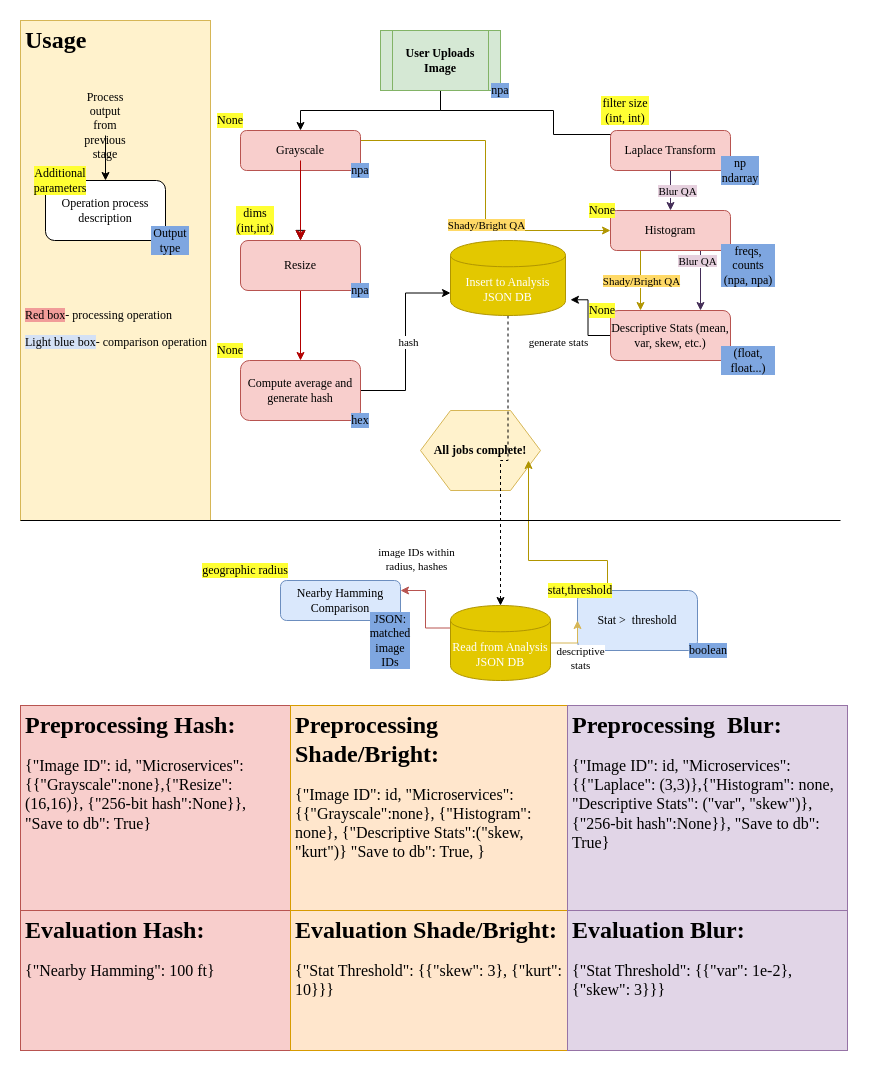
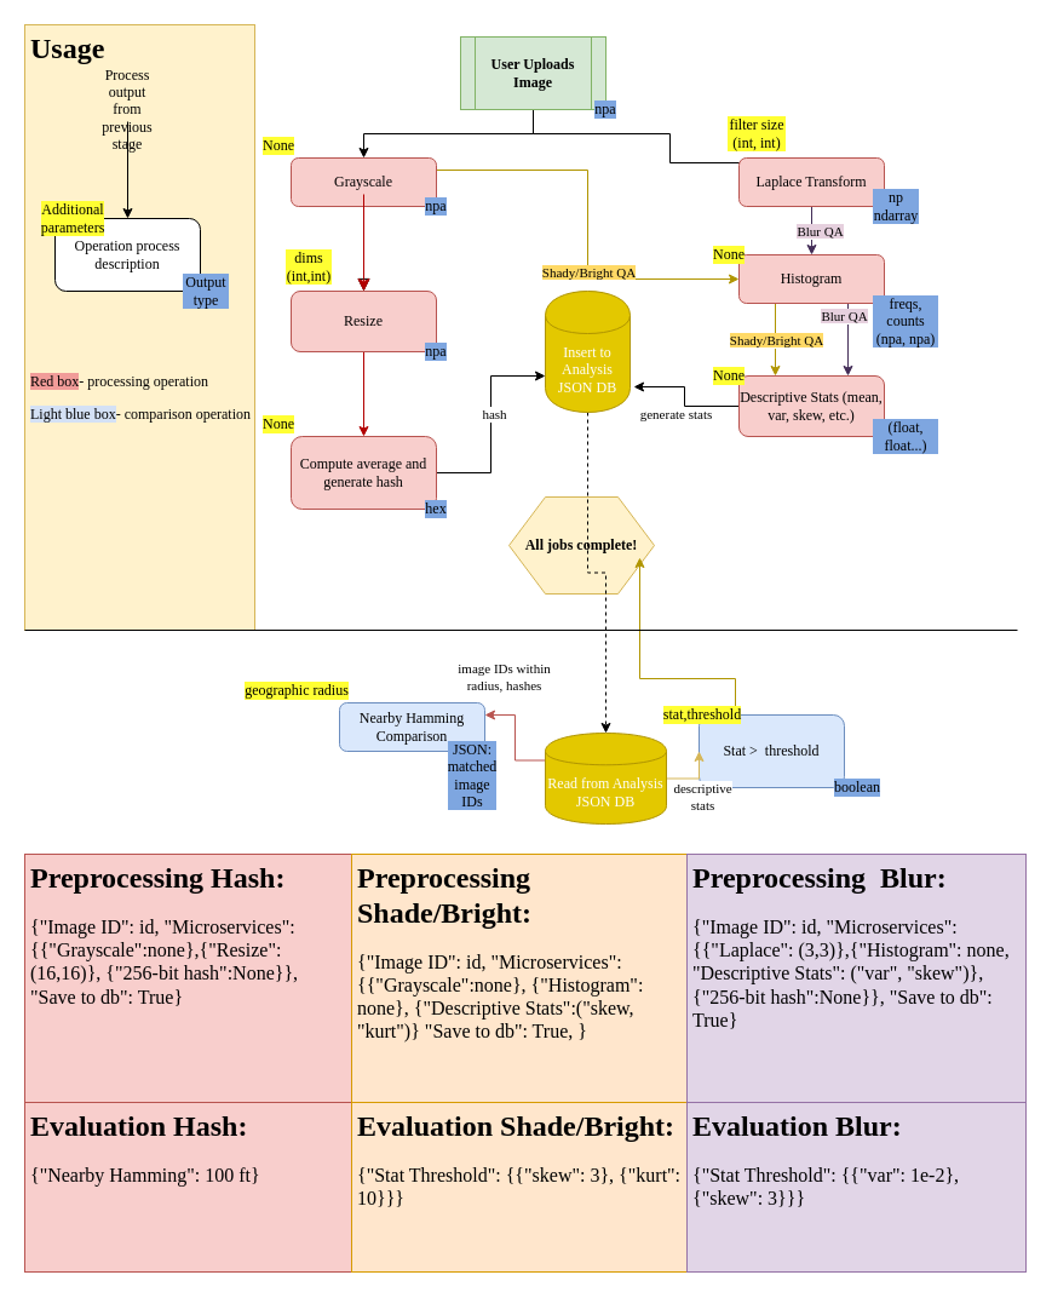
- <mxCell id="59" value="Process output from previous stage" style="text;html=1;strokeColor=none;fillColor=none;align=center;verticalAlign=middle;whiteSpace=wrap;rounded=0;labelBackgroundColor=none;fontFamily=Verdana;" vertex="1" parent="1"><mxGeometry x="85" y="115" width="40" height="20" as="geometry" /></mxCell>
+ <mxCell id="59" value="Process output from previous stage" style="text;html=1;strokeColor=none;fillColor=none;align=center;verticalAlign=middle;whiteSpace=wrap;rounded=0;labelBackgroundColor=none;fontFamily=Verdana;" vertex="1" parent="1"><mxGeometry x="85" y="80" width="40" height="20" as="geometry" /></mxCell>
- <mxCell id="19" value="Insert to Analysis JSON DB" style="shape=cylinder;whiteSpace=wrap;html=1;boundedLbl=1;backgroundOutline=1;labelBackgroundColor=none;fontFamily=Verdana;fillColor=#e3c800;strokeColor=#B09500;fontColor=#ffffff;" vertex="1" parent="1"><mxGeometry x="450" y="240" width="115" height="75" as="geometry" /></mxCell>
+ <mxCell id="19" value="Insert to Analysis JSON DB" style="shape=cylinder;whiteSpace=wrap;html=1;boundedLbl=1;backgroundOutline=1;labelBackgroundColor=none;fontFamily=Verdana;fillColor=#e3c800;strokeColor=#B09500;fontColor=#ffffff;" vertex="1" parent="1"><mxGeometry x="450" y="240" width="70" height="100" as="geometry" /></mxCell>
